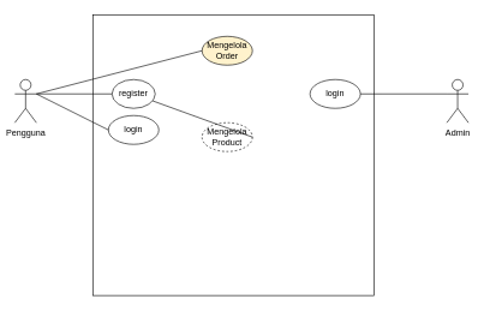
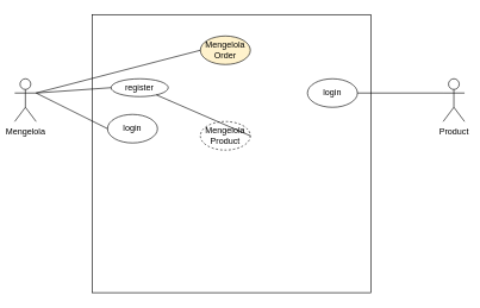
- <mxCell id="5" value="register" style="ellipse;whiteSpace=wrap;html=1;" vertex="1" parent="1"><mxGeometry x="155" y="110" width="60" height="40" as="geometry" /></mxCell>
+ <mxCell id="5" value="register" style="ellipse;whiteSpace=wrap;html=1;" vertex="1" parent="1"><mxGeometry x="155" y="110" width="80" height="25" as="geometry" /></mxCell>
- <mxCell id="4" value="Pengguna" style="shape=umlActor;verticalLabelPosition=bottom;verticalAlign=top;html=1;outlineConnect=0;" vertex="1" parent="1"><mxGeometry x="20" y="110" width="30" height="60" as="geometry" /></mxCell>
+ <mxCell id="4" value="Mengelola" style="shape=umlActor;verticalLabelPosition=bottom;verticalAlign=top;html=1;outlineConnect=0;" vertex="1" parent="1"><mxGeometry x="20" y="110" width="30" height="60" as="geometry" /></mxCell>
- <mxCell id="3" value="Admin" style="shape=umlActor;verticalLabelPosition=bottom;verticalAlign=top;html=1;outlineConnect=0;" vertex="1" parent="1"><mxGeometry x="620" y="110" width="30" height="60" as="geometry" /></mxCell>
+ <mxCell id="3" value="Product" style="shape=umlActor;verticalLabelPosition=bottom;verticalAlign=top;html=1;outlineConnect=0;" vertex="1" parent="1"><mxGeometry x="620" y="110" width="30" height="60" as="geometry" /></mxCell>
